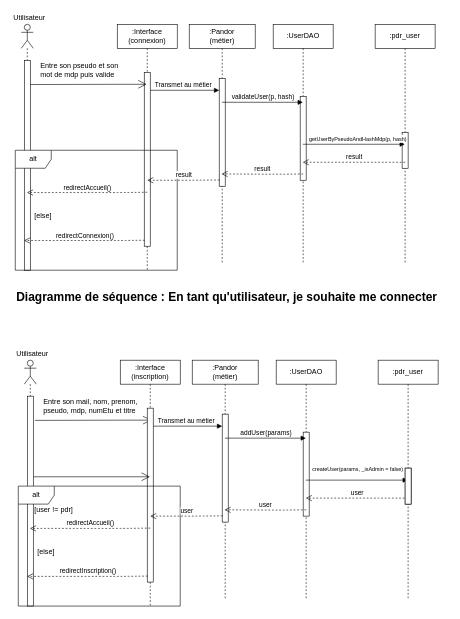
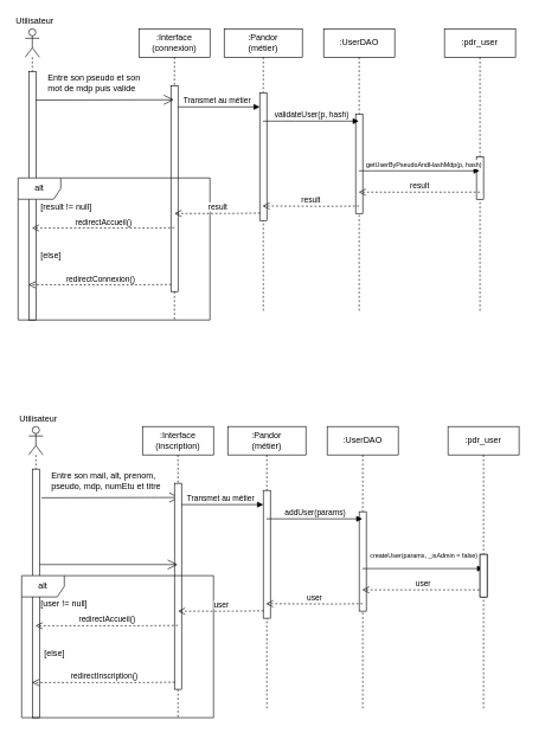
+ <mxCell id="20" value="[result != null]" style="text;html=1;resizable=0;points=[];autosize=1;align=left;verticalAlign=top;spacingTop=-4;" vertex="1" parent="1"><mxGeometry x="55" y="281" width="90" height="20" as="geometry" /></mxCell>
- <mxCell id="26" value="&lt;font style=&quot;font-size: 20px&quot;&gt;&lt;b&gt;Diagramme de séquence : En tant qu'utilisateur, je souhaite me connecter&lt;/b&gt;&lt;/font&gt;" style="text;html=1;resizable=0;points=[];autosize=1;align=left;verticalAlign=top;spacingTop=-4;" vertex="1" parent="1"><mxGeometry x="25" y="480" width="720" height="20" as="geometry" /></mxCell>
- <mxCell id="37" value="Entre son mail, nom, prenom,&lt;br&gt;pseudo, mdp, numEtu et titre" style="text;html=1;resizable=0;points=[];autosize=1;align=left;verticalAlign=top;spacingTop=-4;" vertex="1" parent="1"><mxGeometry x="70" y="660" width="170" height="30" as="geometry" /></mxCell>
+ <mxCell id="37" value="Entre son mail, alt, prenom,&lt;br&gt;pseudo, mdp, numEtu et titre" style="text;html=1;resizable=0;points=[];autosize=1;align=left;verticalAlign=top;spacingTop=-4;" vertex="1" parent="1"><mxGeometry x="70" y="660" width="170" height="30" as="geometry" /></mxCell>
- <mxCell id="44" value="[user != pdr]" style="text;html=1;resizable=0;points=[];autosize=1;align=left;verticalAlign=top;spacingTop=-4;" vertex="1" parent="1"><mxGeometry x="55" y="840" width="80" height="20" as="geometry" /></mxCell>
+ <mxCell id="44" value="[user != null]" style="text;html=1;resizable=0;points=[];autosize=1;align=left;verticalAlign=top;spacingTop=-4;" vertex="1" parent="1"><mxGeometry x="55" y="840" width="80" height="20" as="geometry" /></mxCell>
